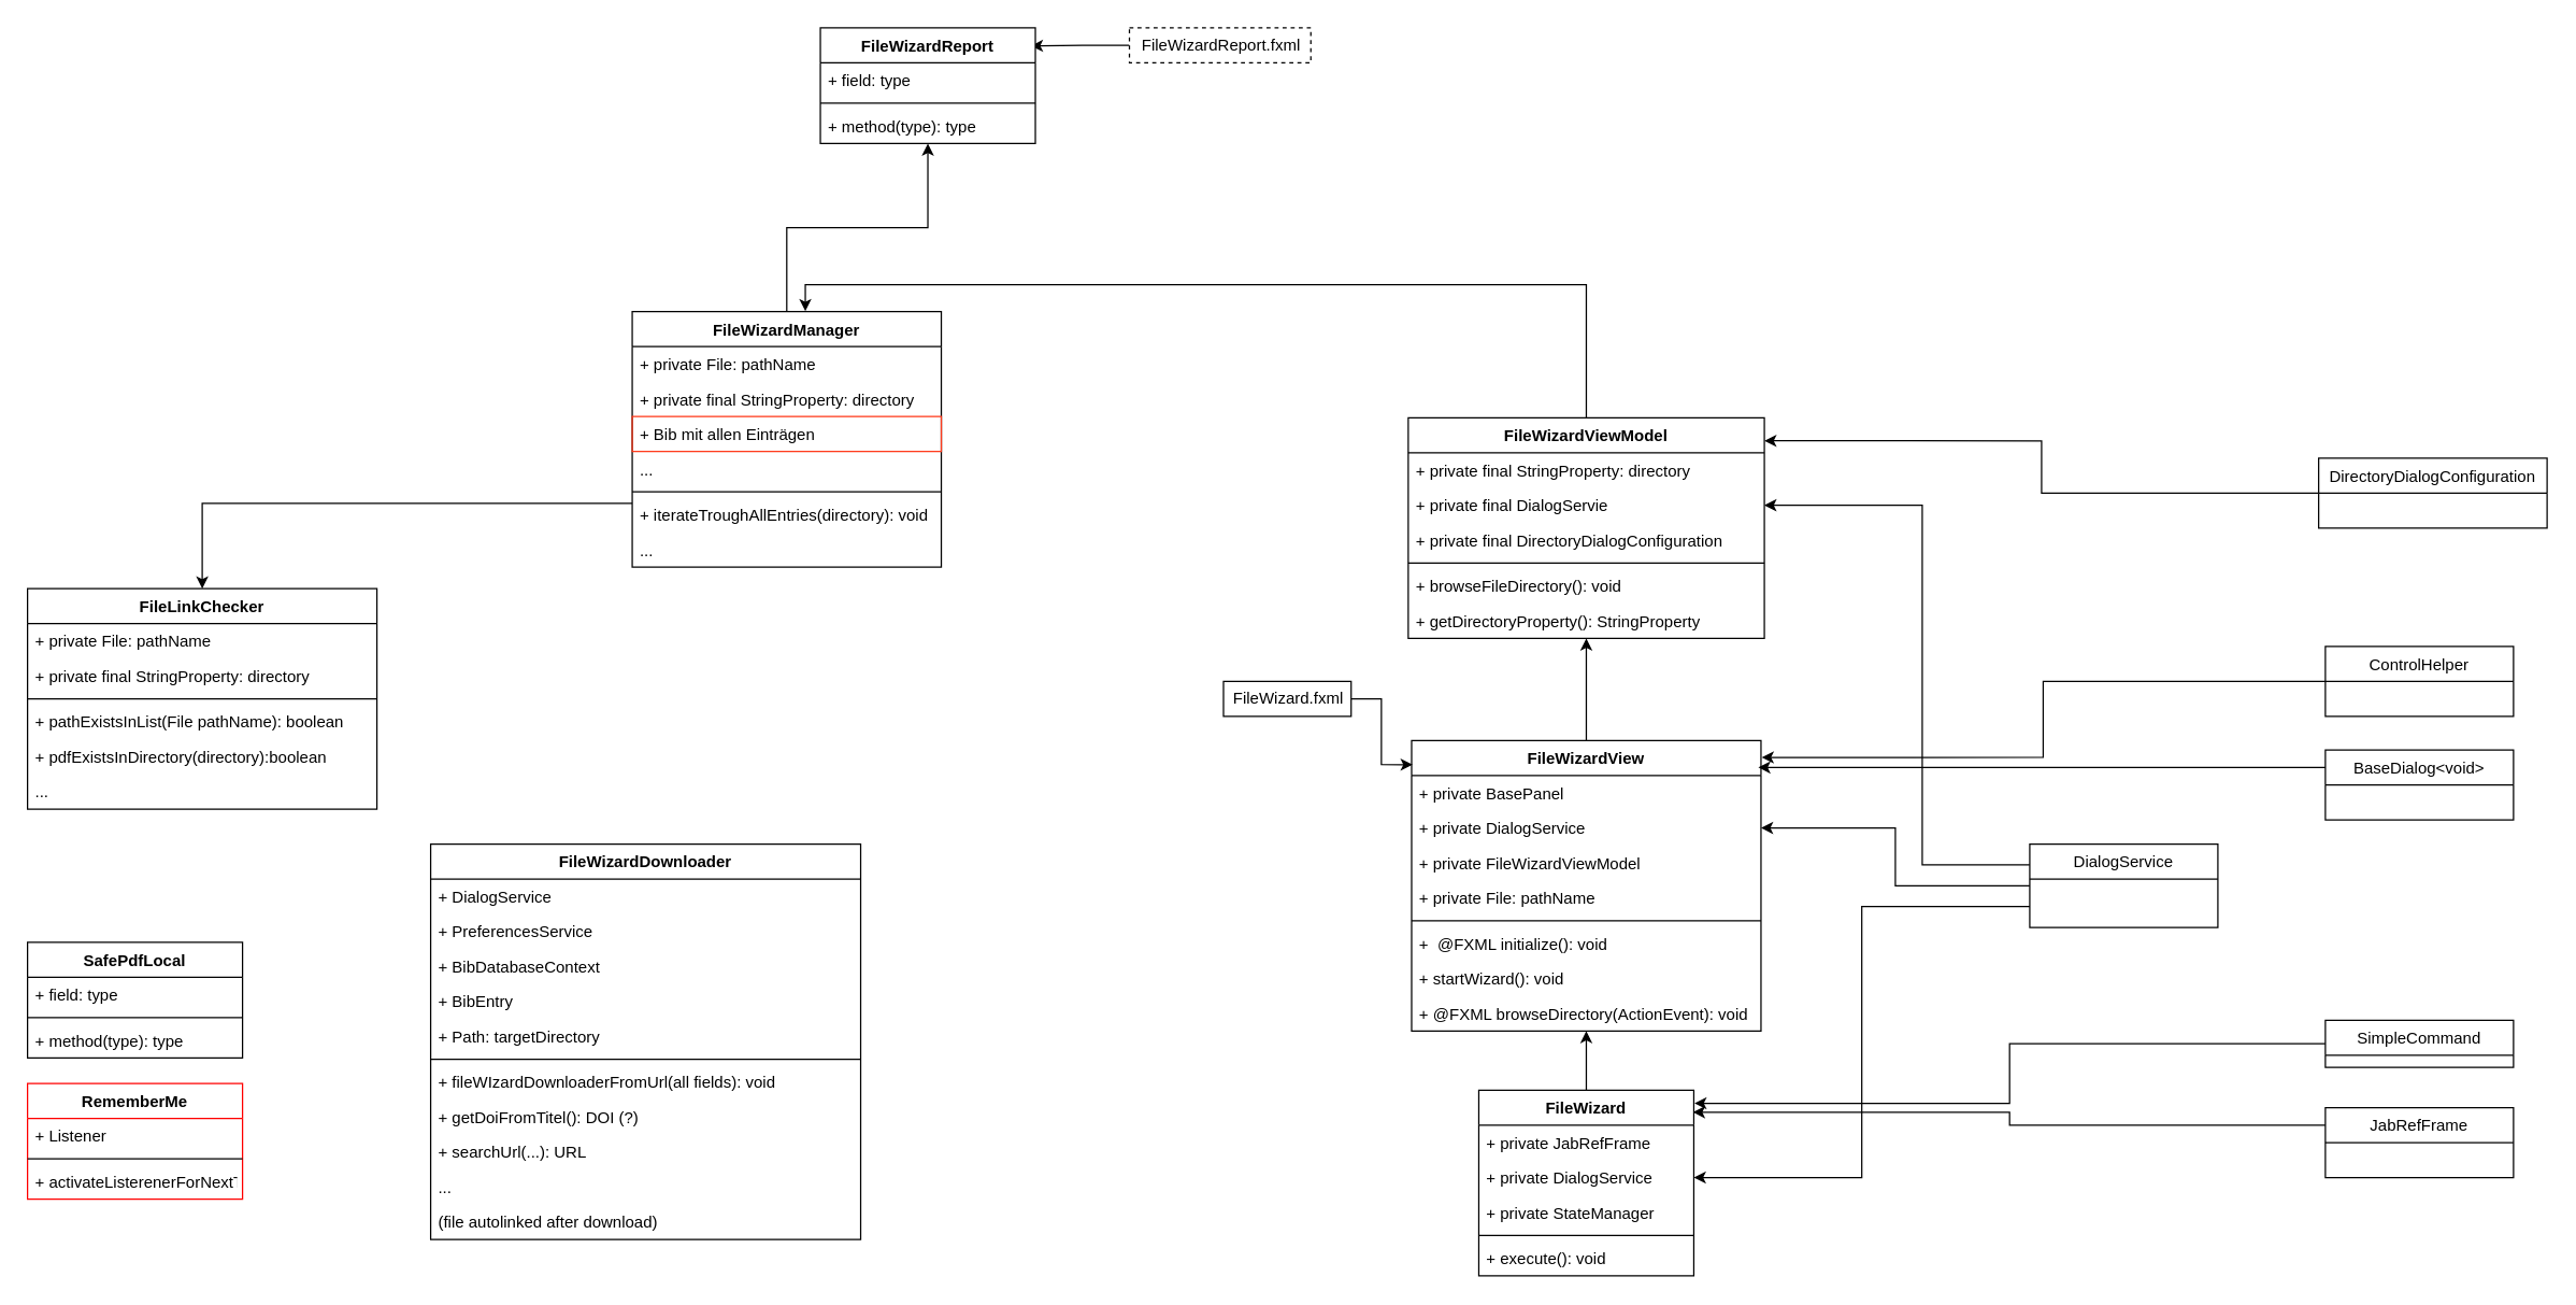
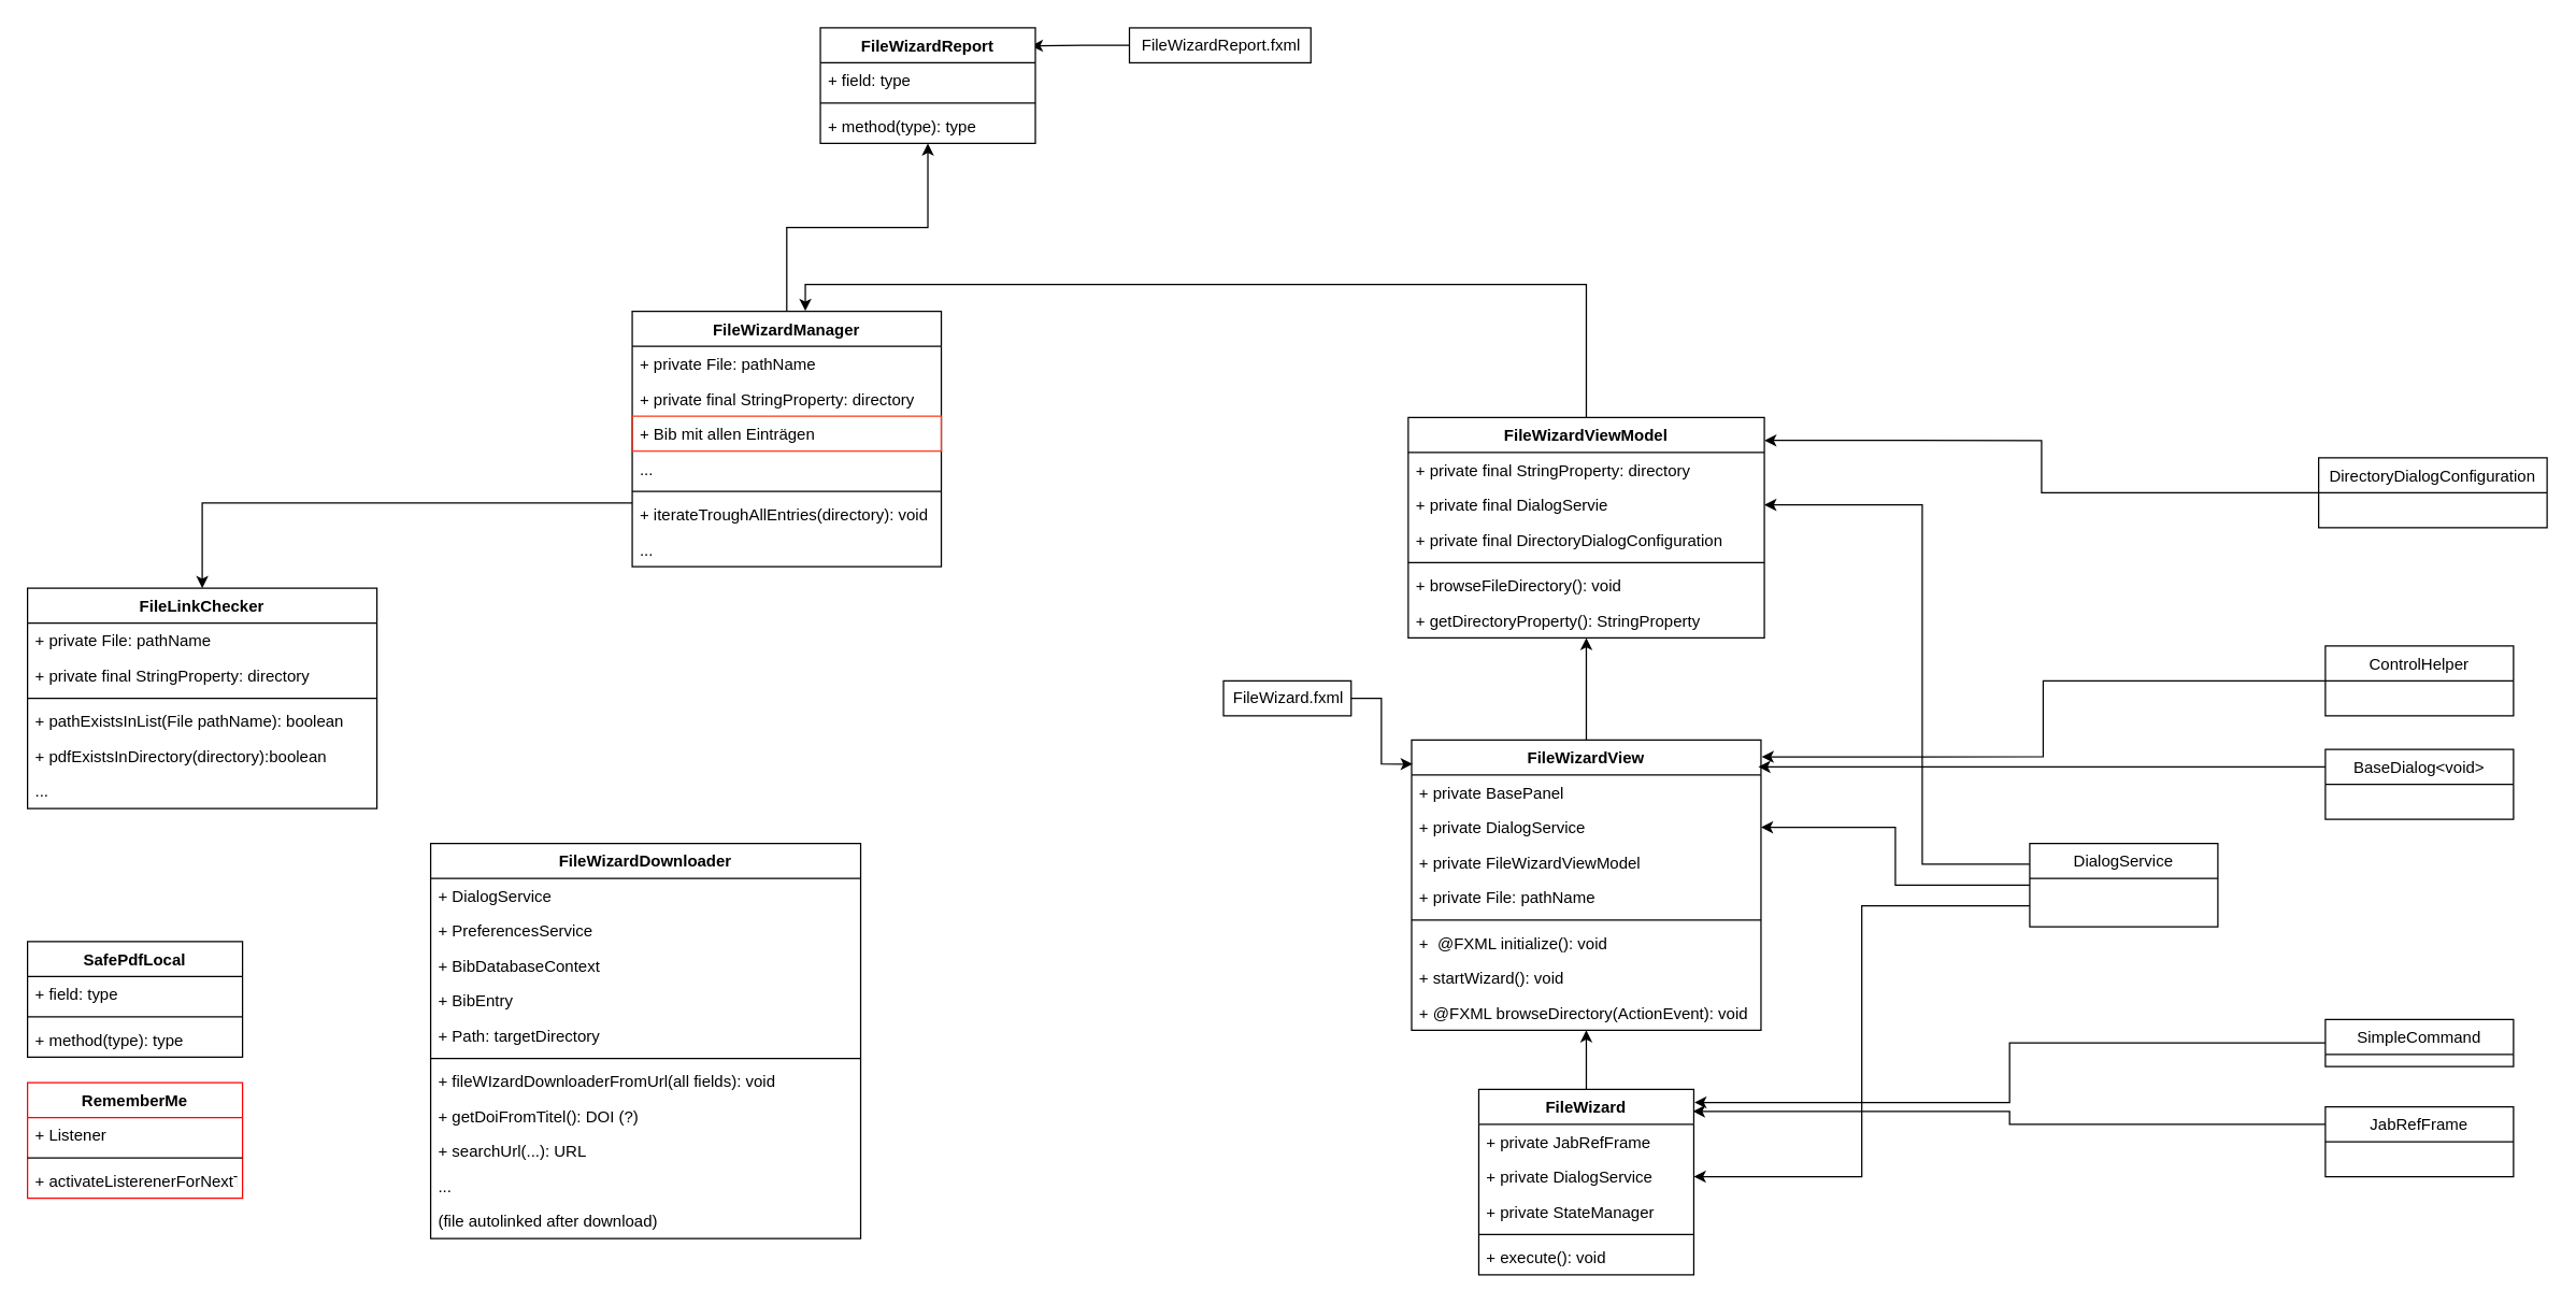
- <mxCell id="24" value="FileWizardReport.fxml" style="html=1;dashed=1;" vertex="1" parent="1"><mxGeometry x="840" y="20" width="135" height="26" as="geometry" /></mxCell>
+ <mxCell id="24" value="FileWizardReport.fxml" style="html=1;" vertex="1" parent="1"><mxGeometry x="840" y="20" width="135" height="26" as="geometry" /></mxCell>
